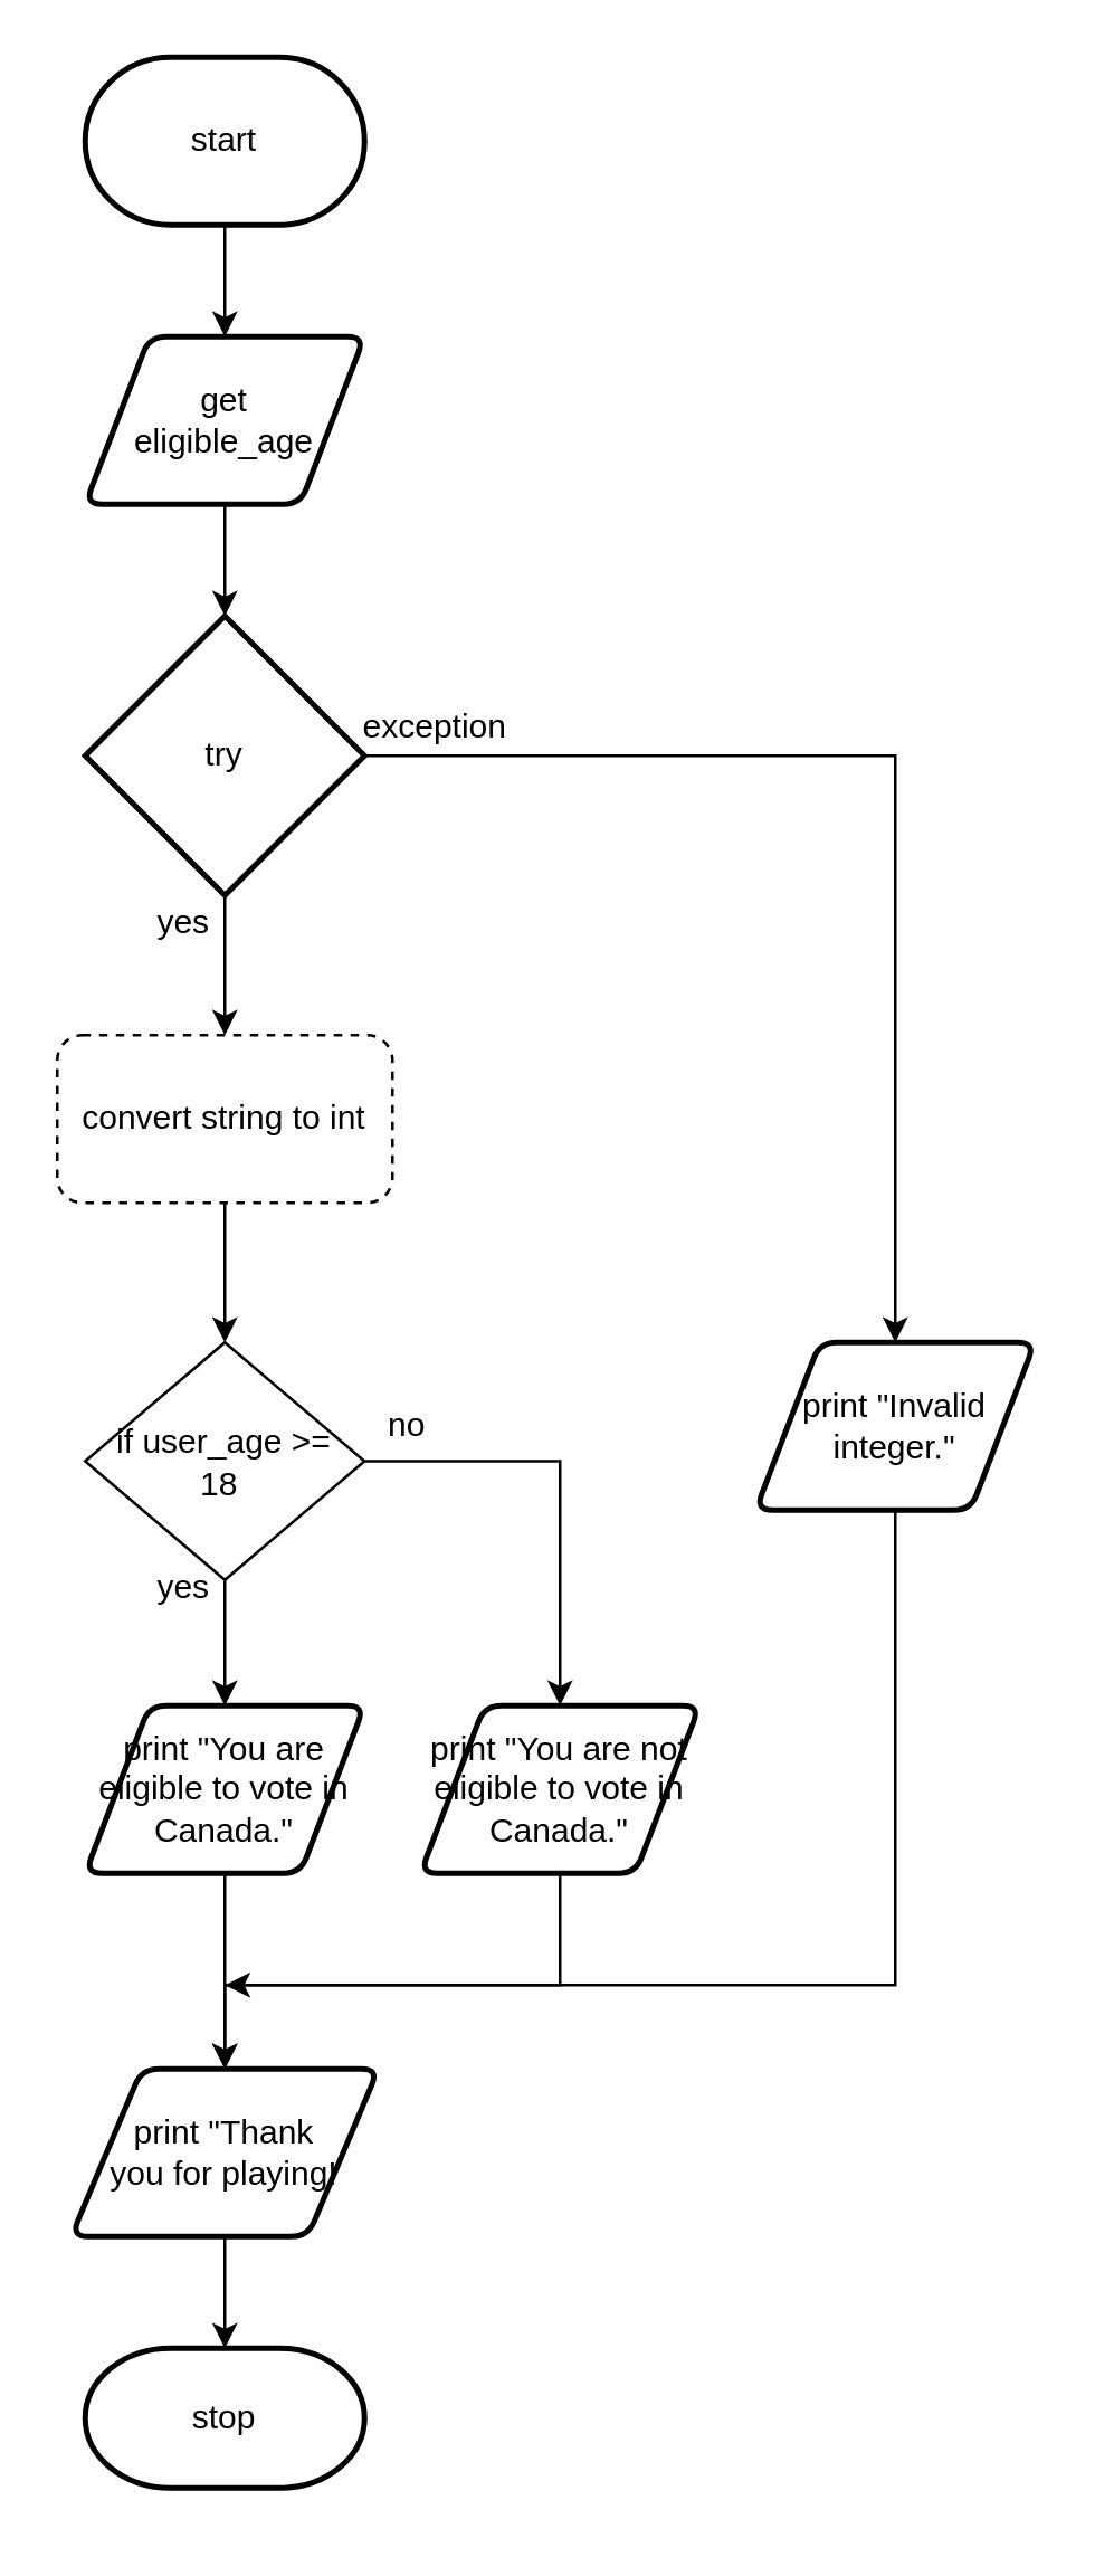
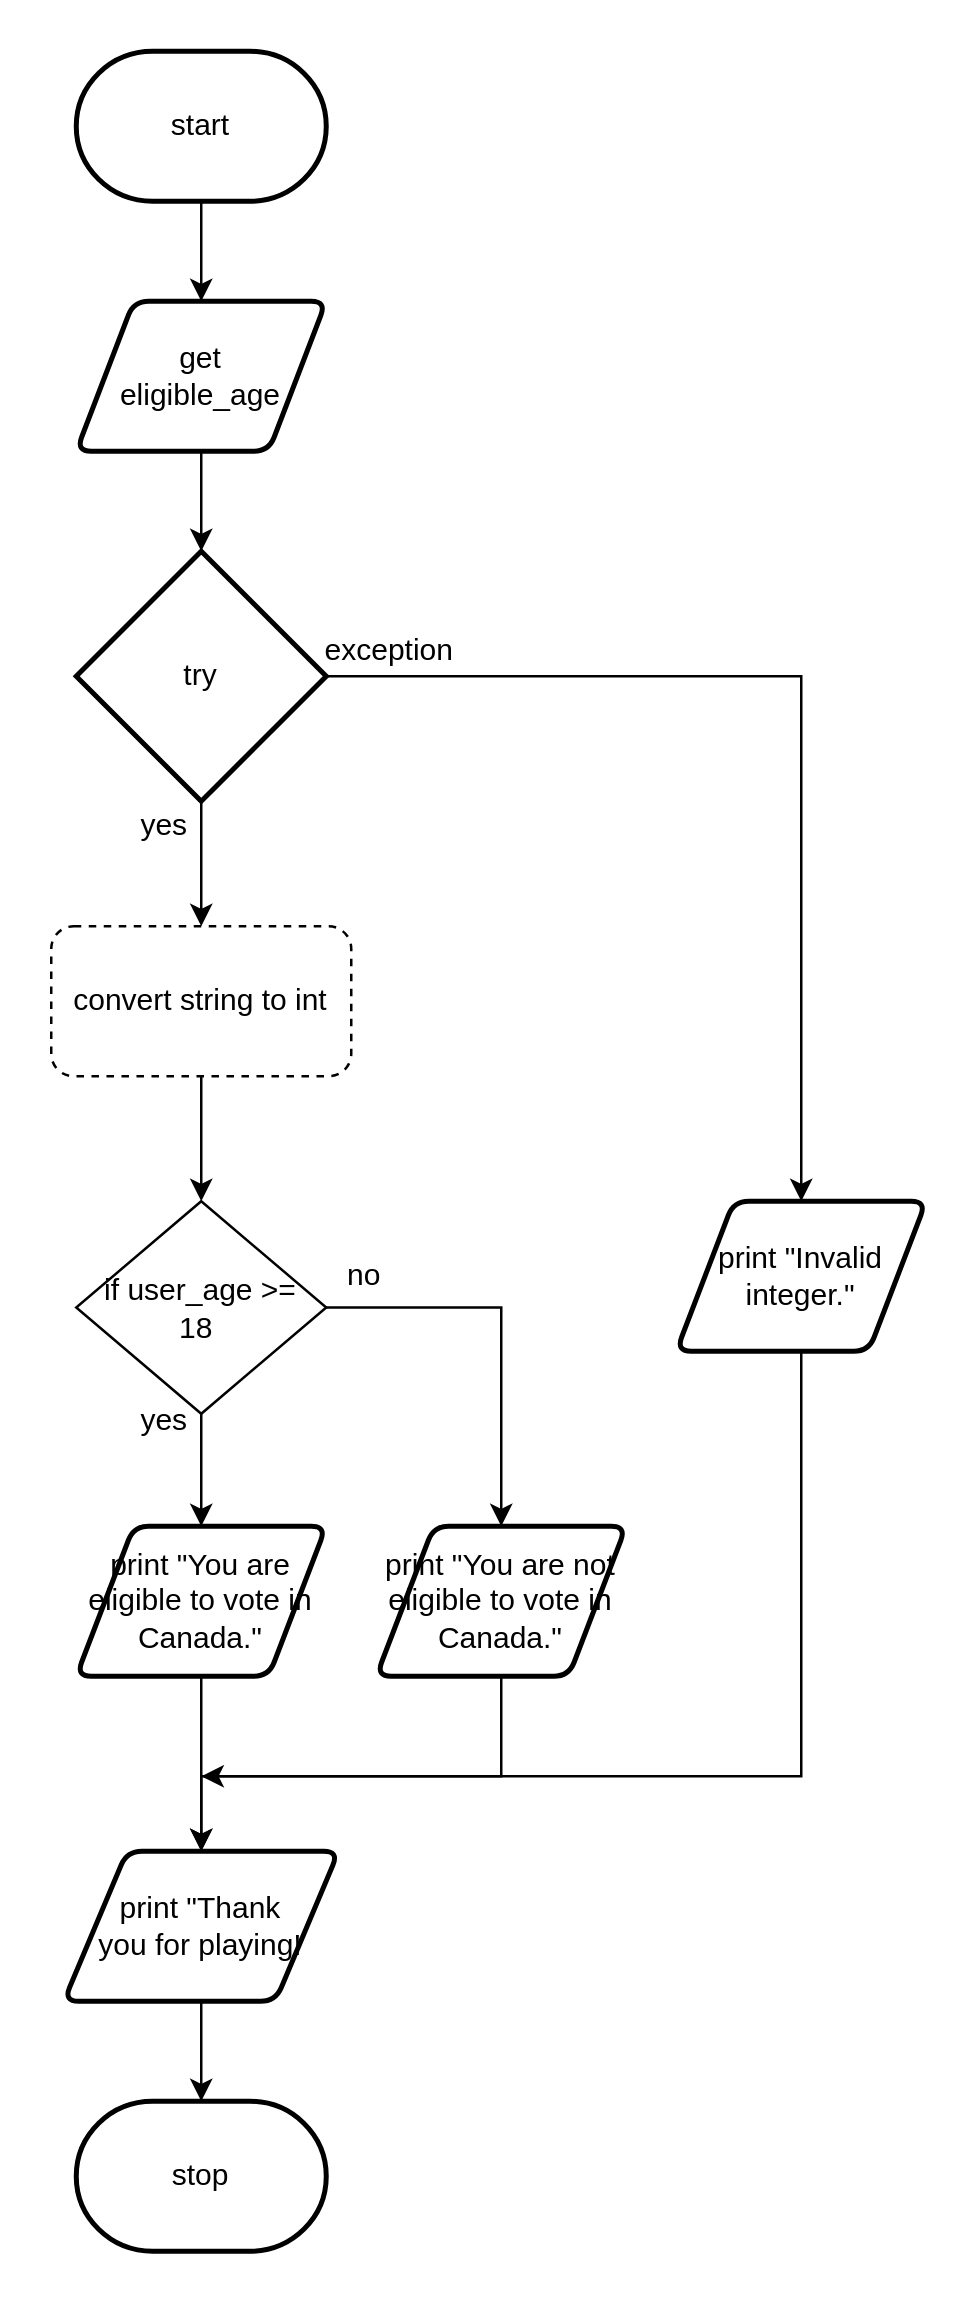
- <mxCell id="27" value="stop" style="strokeWidth=2;html=1;shape=mxgraph.flowchart.terminator;whiteSpace=wrap;" parent="1" vertex="1"><mxGeometry x="30" y="840" width="100" height="50" as="geometry" /></mxCell>
+ <mxCell id="27" value="stop" style="strokeWidth=2;html=1;shape=mxgraph.flowchart.terminator;whiteSpace=wrap;" parent="1" vertex="1"><mxGeometry x="30" y="840" width="100" height="60" as="geometry" /></mxCell>
